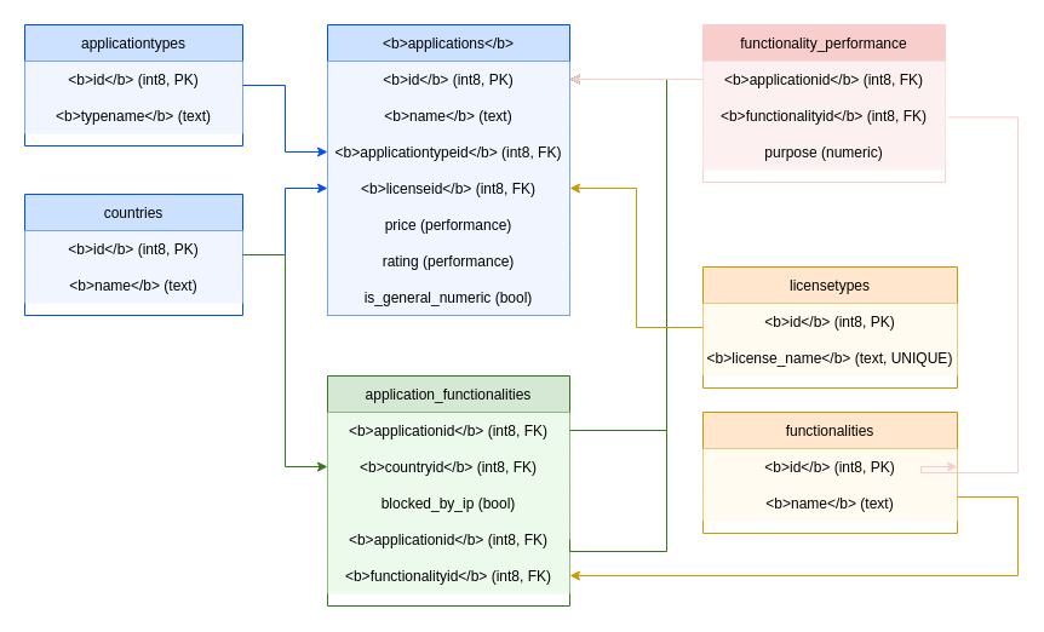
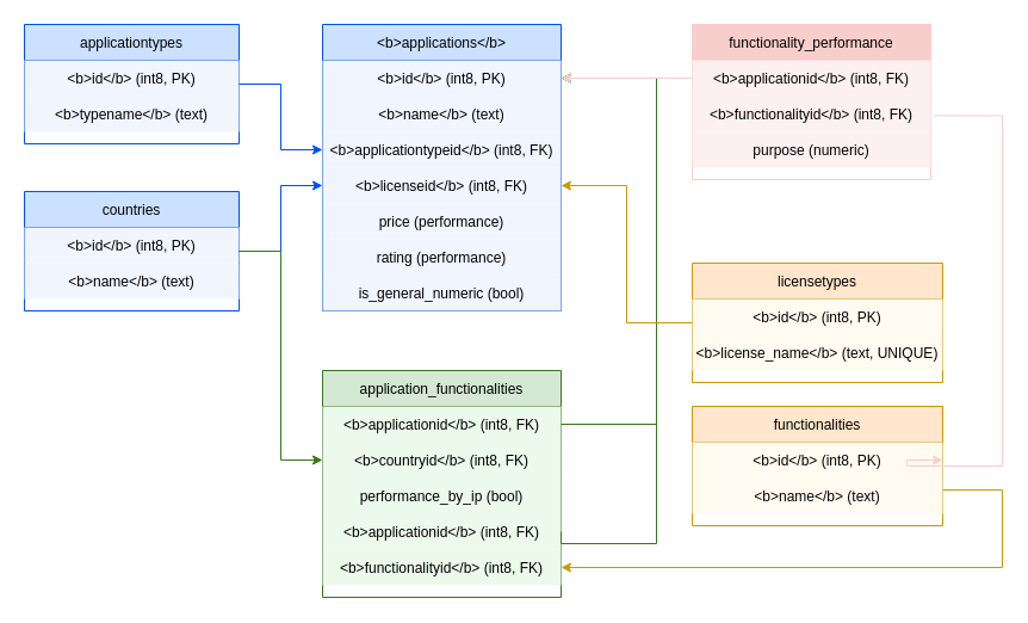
- <mxCell id="22" value="blocked_by_ip (bool)" style="shape=partialRectangle;collapsible=0;dropTarget=0;pointerEvents=0;fillColor=#ebfaeb;top=0;left=0;bottom=0;right=0;points=[[0,0.5],[1,0.5]];portConstraint=eastwest;fontColor=#000000;" parent="19" vertex="1"><mxGeometry y="90" width="200" height="30" as="geometry" /></mxCell>
+ <mxCell id="22" value="performance_by_ip (bool)" style="shape=partialRectangle;collapsible=0;dropTarget=0;pointerEvents=0;fillColor=#ebfaeb;top=0;left=0;bottom=0;right=0;points=[[0,0.5],[1,0.5]];portConstraint=eastwest;fontColor=#000000;" parent="19" vertex="1"><mxGeometry y="90" width="200" height="30" as="geometry" /></mxCell>
